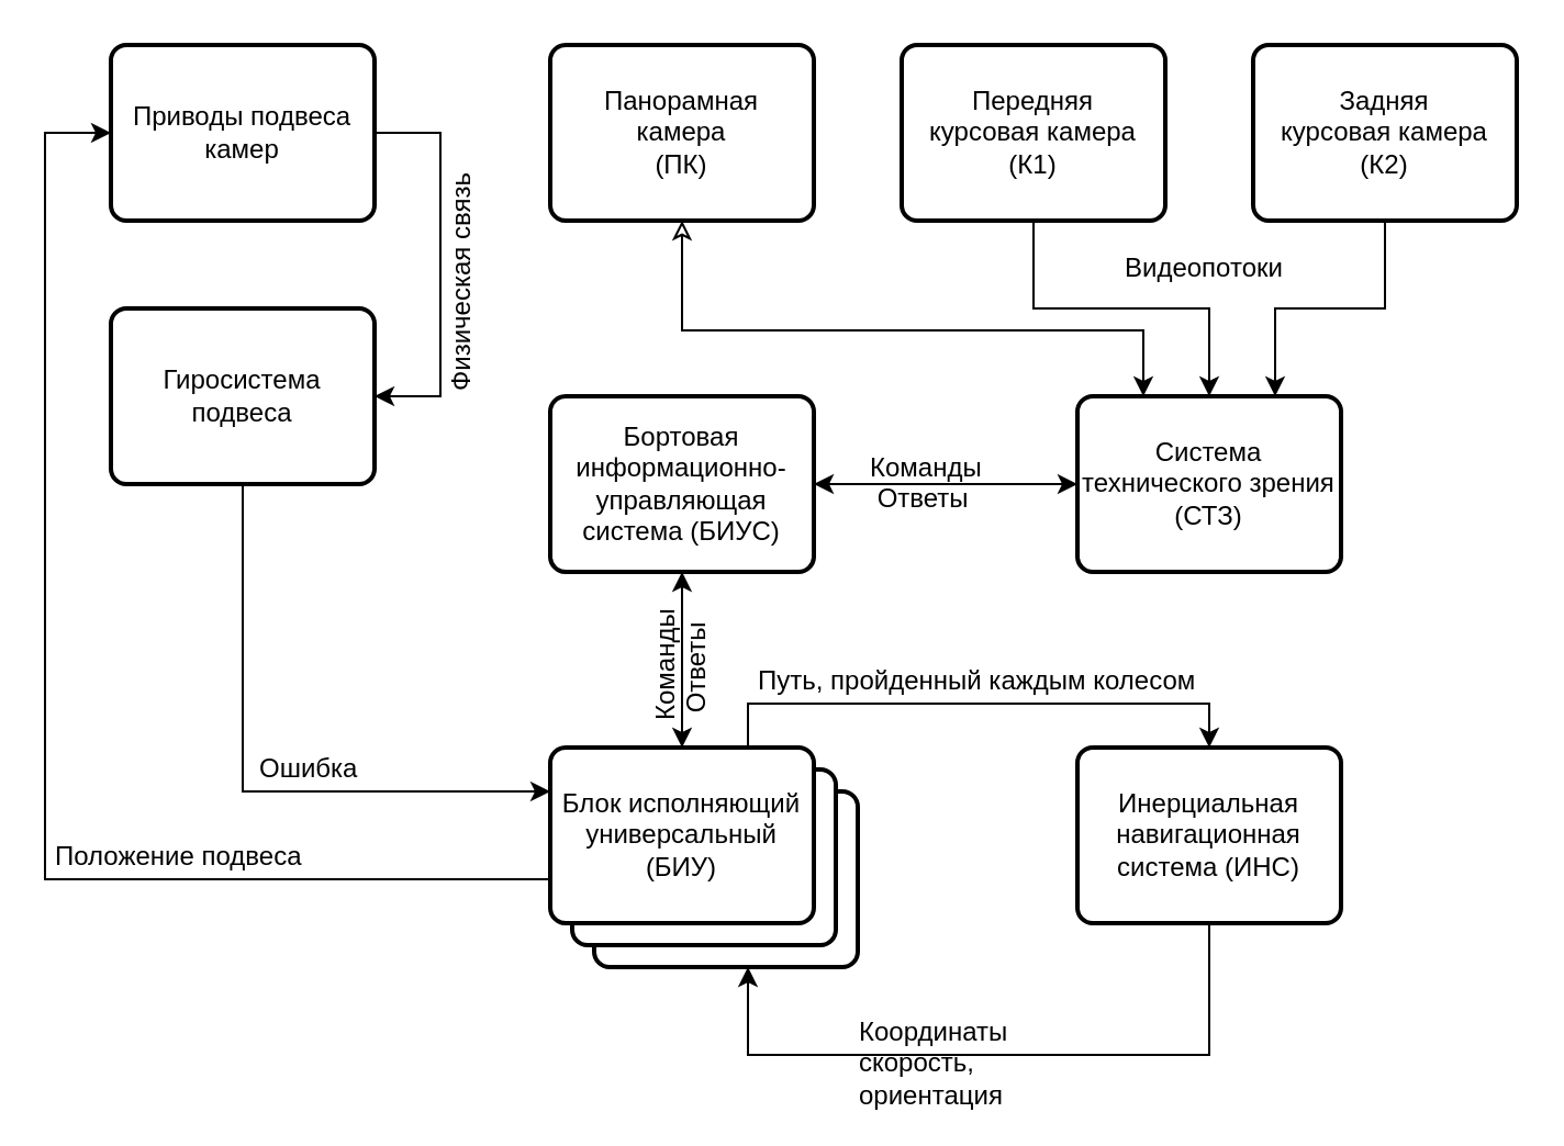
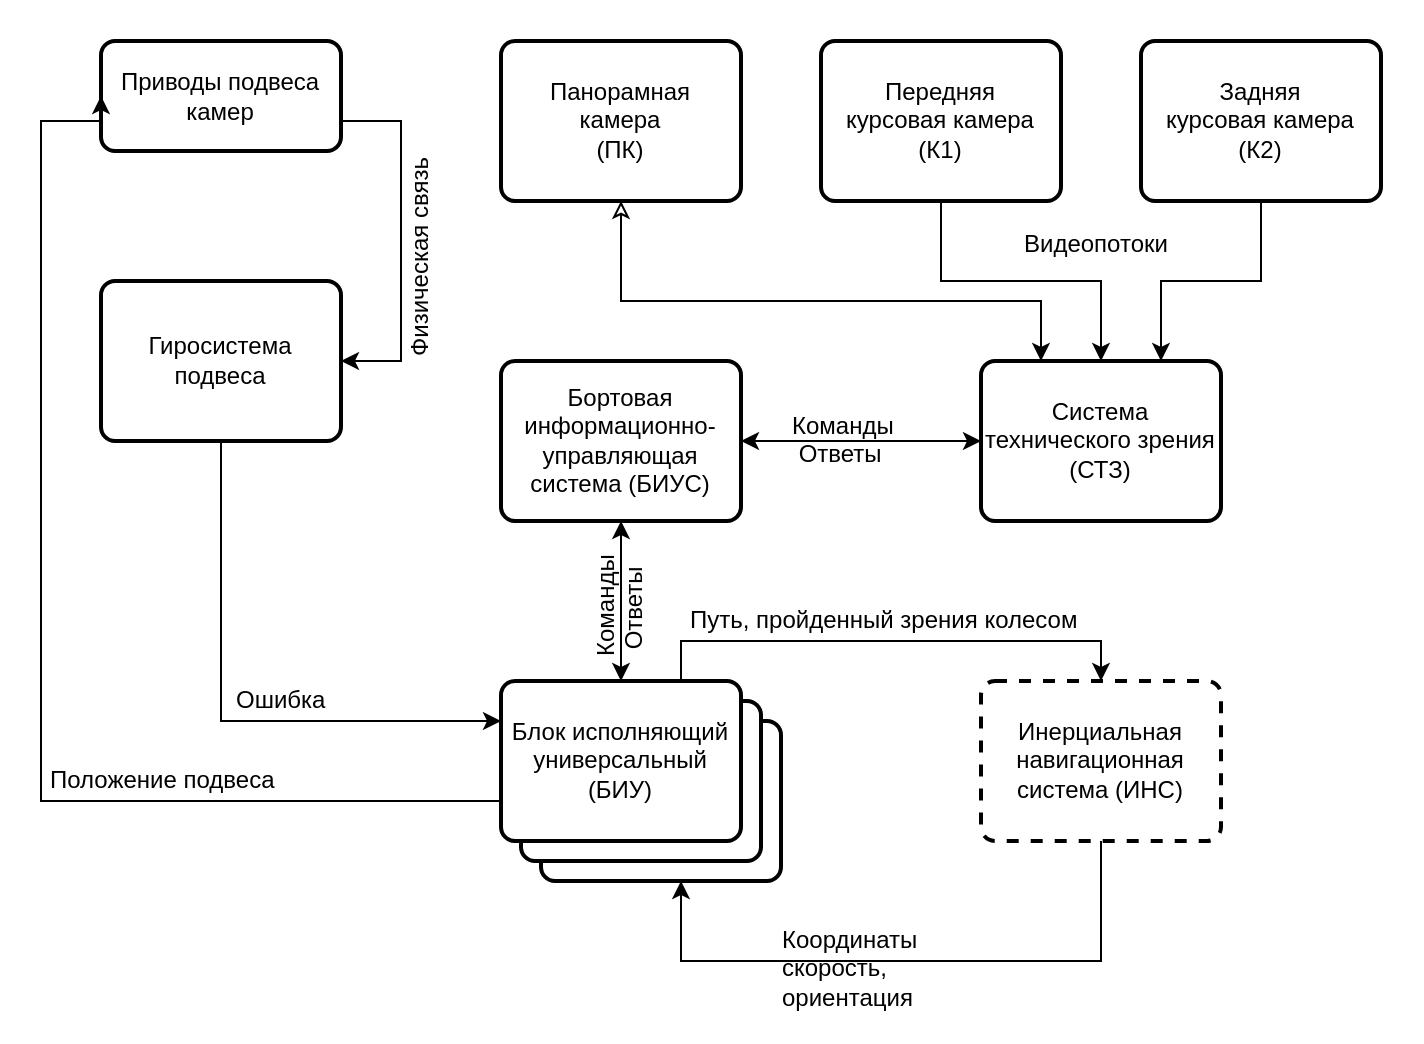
- <mxCell id="18" value="Приводы подвеса камер" style="rounded=1;whiteSpace=wrap;html=1;absoluteArcSize=1;arcSize=14;strokeWidth=2;" vertex="1" parent="1"><mxGeometry x="50" y="20" width="120" height="80" as="geometry" /></mxCell>
+ <mxCell id="18" value="Приводы подвеса камер" style="rounded=1;whiteSpace=wrap;html=1;absoluteArcSize=1;arcSize=14;strokeWidth=2;" vertex="1" parent="1"><mxGeometry x="50" y="20" width="120" height="55" as="geometry" /></mxCell>
- <mxCell id="30" value="Путь, пройденный каждым колесом" style="text;html=1;resizable=0;points=[];autosize=1;align=left;verticalAlign=top;spacingTop=-4;" vertex="1" parent="1"><mxGeometry x="343" y="300" width="220" height="20" as="geometry" /></mxCell>
+ <mxCell id="30" value="Путь, пройденный зрения колесом" style="text;html=1;resizable=0;points=[];autosize=1;align=left;verticalAlign=top;spacingTop=-4;" vertex="1" parent="1"><mxGeometry x="343" y="300" width="220" height="20" as="geometry" /></mxCell>
- <mxCell id="29" value="Инерциальная навигационная система (ИНС)" style="rounded=1;whiteSpace=wrap;html=1;absoluteArcSize=1;arcSize=14;strokeWidth=2;" vertex="1" parent="1"><mxGeometry x="490" y="340" width="120" height="80" as="geometry" /></mxCell>
+ <mxCell id="29" value="Инерциальная навигационная система (ИНС)" style="rounded=1;whiteSpace=wrap;html=1;absoluteArcSize=1;arcSize=14;strokeWidth=2;dashed=1;" vertex="1" parent="1"><mxGeometry x="490" y="340" width="120" height="80" as="geometry" /></mxCell>
